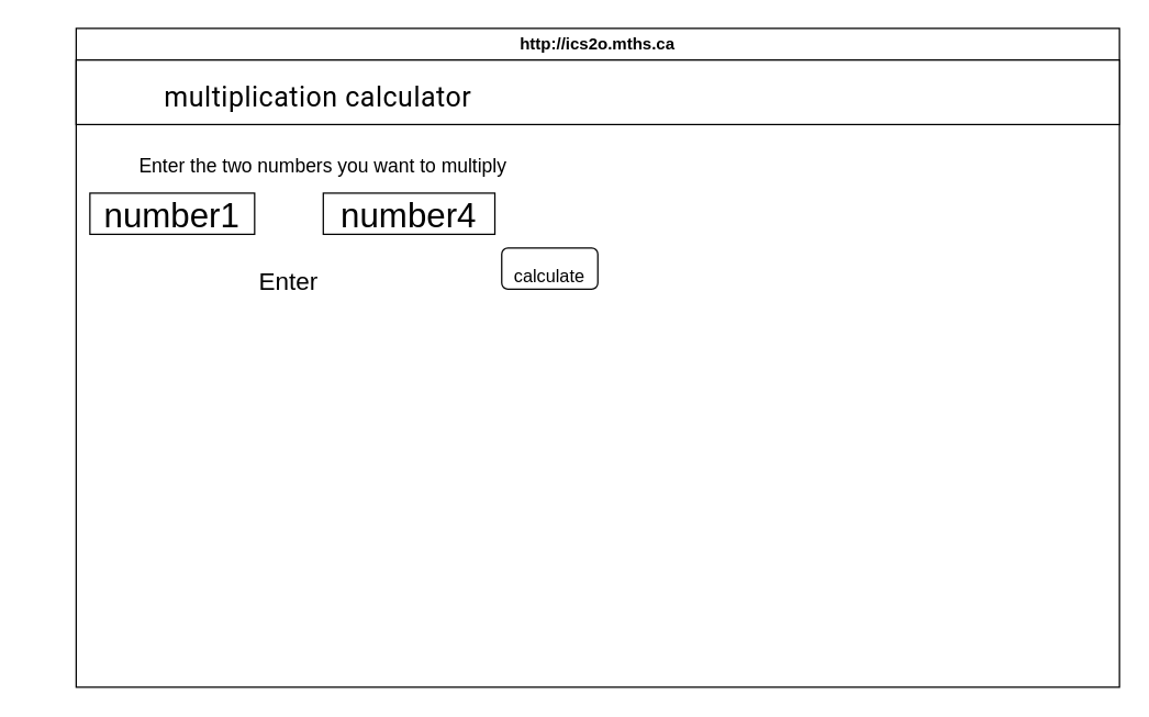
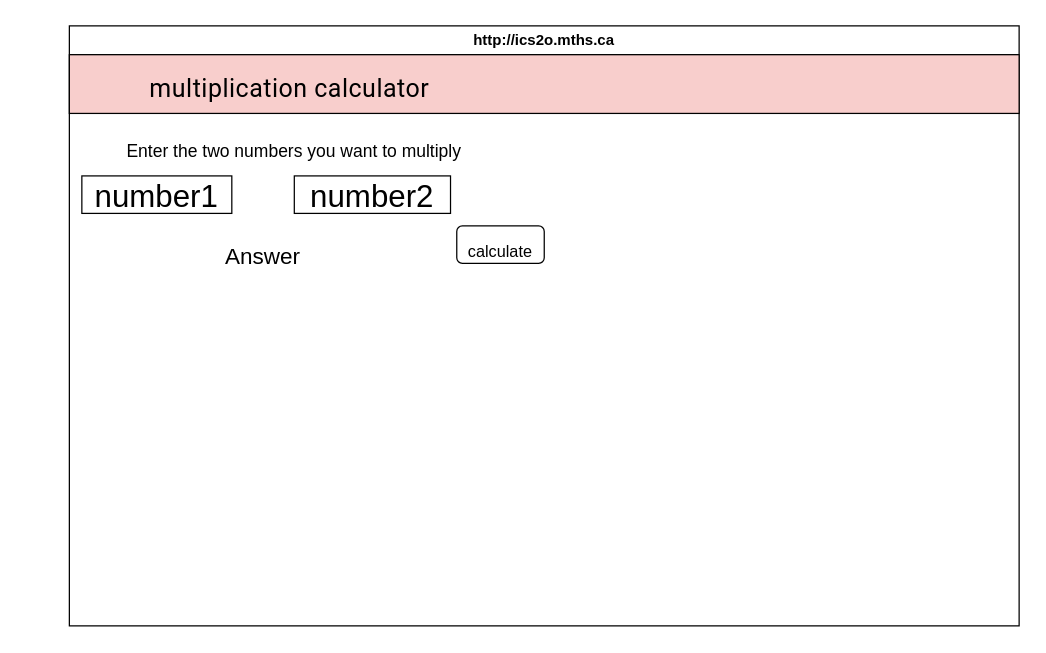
- <mxCell id="3" value="&lt;span style=&quot;font-size: 25px;&quot;&gt;&amp;nbsp; &amp;nbsp; &amp;nbsp; &amp;nbsp; &amp;nbsp;&lt;/span&gt;&lt;span style=&quot;font-family: Roboto, Helvetica, Arial, sans-serif; font-size: 20px; letter-spacing: 0.4px;&quot;&gt;multiplication calculator&lt;/span&gt;" style="rounded=0;whiteSpace=wrap;html=1;align=left;labelBackgroundColor=none;" vertex="1" parent="2"><mxGeometry y="23" width="760" height="47" as="geometry" /></mxCell>
+ <mxCell id="3" value="&lt;span style=&quot;font-size: 25px;&quot;&gt;&amp;nbsp; &amp;nbsp; &amp;nbsp; &amp;nbsp; &amp;nbsp;&lt;/span&gt;&lt;span style=&quot;font-family: Roboto, Helvetica, Arial, sans-serif; font-size: 20px; letter-spacing: 0.4px;&quot;&gt;multiplication calculator&lt;/span&gt;" style="rounded=0;whiteSpace=wrap;html=1;align=left;labelBackgroundColor=none;fillColor=#f8cecc;" vertex="1" parent="2"><mxGeometry y="23" width="760" height="47" as="geometry" /></mxCell>
- <mxCell id="8" value="&lt;font color=&quot;#000000&quot;&gt;number4&lt;/font&gt;" style="rounded=0;whiteSpace=wrap;html=1;labelBackgroundColor=none;fontSize=25;fontColor=default;fillColor=none;" vertex="1" parent="1"><mxGeometry x="235" y="140" width="125" height="30" as="geometry" /></mxCell>
+ <mxCell id="8" value="&lt;font color=&quot;#000000&quot;&gt;number2&lt;/font&gt;" style="rounded=0;whiteSpace=wrap;html=1;labelBackgroundColor=none;fontSize=25;fontColor=default;fillColor=none;" vertex="1" parent="1"><mxGeometry x="235" y="140" width="125" height="30" as="geometry" /></mxCell>
- <mxCell id="7" value="&lt;font style=&quot;font-size: 18px;&quot;&gt;Enter&lt;/font&gt;" style="text;html=1;strokeColor=none;fillColor=none;align=center;verticalAlign=middle;whiteSpace=wrap;rounded=0;labelBackgroundColor=none;fontSize=13;fontColor=#000000;" vertex="1" parent="2"><mxGeometry x="20" y="170" width="270" height="30" as="geometry" /></mxCell>
+ <mxCell id="7" value="&lt;font style=&quot;font-size: 18px;&quot;&gt;Answer&lt;/font&gt;" style="text;html=1;strokeColor=none;fillColor=none;align=center;verticalAlign=middle;whiteSpace=wrap;rounded=0;labelBackgroundColor=none;fontSize=13;fontColor=#000000;" vertex="1" parent="2"><mxGeometry x="20" y="170" width="270" height="30" as="geometry" /></mxCell>
